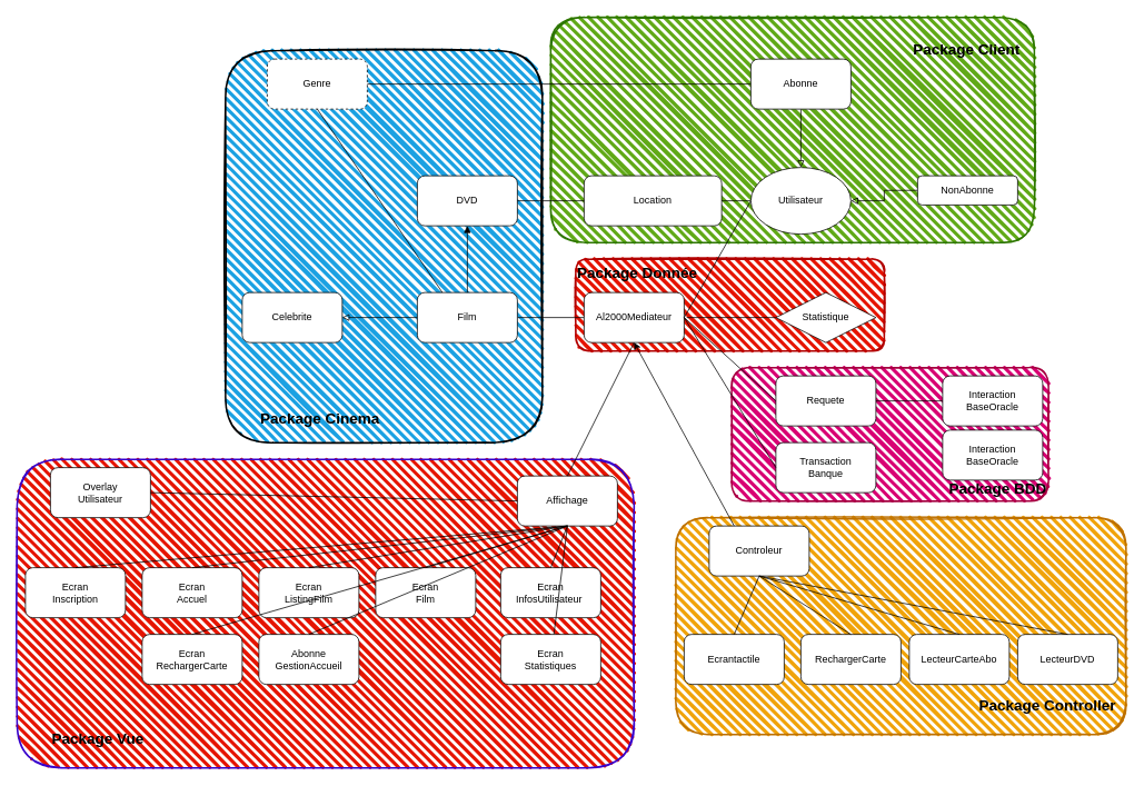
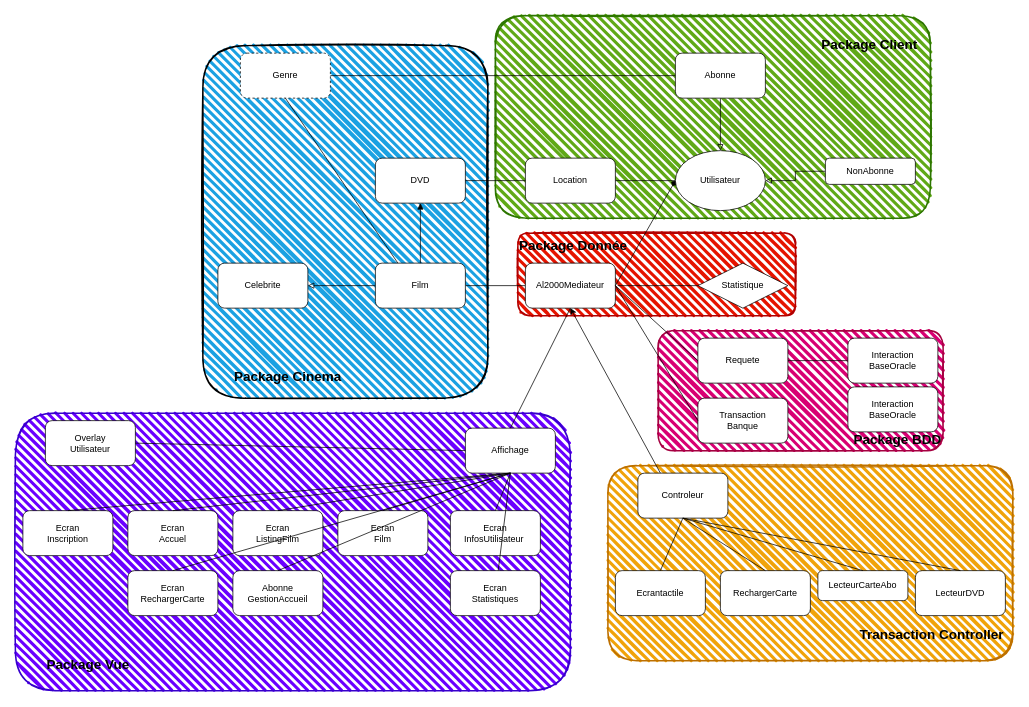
- <mxCell id="12" value="Location" style="whiteSpace=wrap;html=1;rounded=1;" parent="1" vertex="1"><mxGeometry x="700" y="210" width="165" height="60" as="geometry" /></mxCell>
+ <mxCell id="12" value="Location" style="whiteSpace=wrap;html=1;rounded=1;" parent="1" vertex="1"><mxGeometry x="700" y="210" width="120" height="60" as="geometry" /></mxCell>
- <mxCell id="24" value="" style="endArrow=none;html=1;exitX=1;exitY=0.5;exitDx=0;exitDy=0;entryX=0;entryY=0.5;entryDx=0;entryDy=0;" parent="1" source="10" target="28" edge="1"><mxGeometry width="50" height="50" relative="1" as="geometry"><mxPoint x="840" y="350" as="sourcePoint" /><mxPoint x="900" y="270" as="targetPoint" /></mxGeometry></mxCell>
+ <mxCell id="24" value="" style="endArrow=diamond;html=1;exitX=1;exitY=0.5;exitDx=0;exitDy=0;entryX=0;entryY=0.5;entryDx=0;entryDy=0;" parent="1" source="10" target="28" edge="1"><mxGeometry width="50" height="50" relative="1" as="geometry"><mxPoint x="840" y="350" as="sourcePoint" /><mxPoint x="900" y="270" as="targetPoint" /></mxGeometry></mxCell>
- <mxCell id="39" value="LecteurCarteAbo" style="rounded=1;whiteSpace=wrap;html=1;fontSize=12;align=center;" parent="1" vertex="1"><mxGeometry x="1090" y="760" width="120" height="60" as="geometry" /></mxCell>
+ <mxCell id="39" value="LecteurCarteAbo" style="rounded=1;whiteSpace=wrap;html=1;fontSize=12;align=center;" parent="1" vertex="1"><mxGeometry x="1090" y="760" width="120" height="40" as="geometry" /></mxCell>
- <mxCell id="4" value="Package Controller&amp;nbsp;&amp;nbsp;&lt;br&gt;&amp;nbsp;&amp;nbsp;" style="rounded=1;whiteSpace=wrap;html=1;strokeWidth=2;fillWeight=4;hachureGap=8;hachureAngle=45;fillColor=#f0a30a;sketch=1;strokeColor=#BD7000;fontSize=18;fontStyle=1;align=right;verticalAlign=bottom;fontColor=#000000;" parent="1" vertex="1"><mxGeometry x="810" y="620" width="540" height="260" as="geometry" /></mxCell>
+ <mxCell id="4" value="Transaction Controller&amp;nbsp;&amp;nbsp;&lt;br&gt;&amp;nbsp;&amp;nbsp;" style="rounded=1;whiteSpace=wrap;html=1;strokeWidth=2;fillWeight=4;hachureGap=8;hachureAngle=45;fillColor=#f0a30a;sketch=1;strokeColor=#BD7000;fontSize=18;fontStyle=1;align=right;verticalAlign=bottom;fontColor=#000000;" parent="1" vertex="1"><mxGeometry x="810" y="620" width="540" height="260" as="geometry" /></mxCell>
- <mxCell id="3" value="&lt;blockquote style=&quot;margin: 0 0 0 40px ; border: none ; padding: 0px&quot;&gt;&lt;br&gt;&lt;br&gt;Package Vue&lt;/blockquote&gt;&lt;blockquote style=&quot;margin: 0 0 0 40px ; border: none ; padding: 0px&quot;&gt;&lt;br&gt;&lt;/blockquote&gt;" style="rounded=1;whiteSpace=wrap;html=1;strokeWidth=2;fillWeight=4;hachureGap=8;hachureAngle=45;fillColor=#e51400;sketch=1;strokeColor=#3700CC;fontSize=18;fontStyle=1;verticalAlign=bottom;align=left;fontColor=#000000;" parent="1" vertex="1"><mxGeometry x="20" y="550" width="740" height="370" as="geometry" /></mxCell>
+ <mxCell id="3" value="&lt;blockquote style=&quot;margin: 0 0 0 40px ; border: none ; padding: 0px&quot;&gt;&lt;br&gt;&lt;br&gt;Package Vue&lt;/blockquote&gt;&lt;blockquote style=&quot;margin: 0 0 0 40px ; border: none ; padding: 0px&quot;&gt;&lt;br&gt;&lt;/blockquote&gt;" style="rounded=1;whiteSpace=wrap;html=1;strokeWidth=2;fillWeight=4;hachureGap=8;hachureAngle=45;fillColor=#6a00ff;sketch=1;strokeColor=#3700CC;fontSize=18;fontStyle=1;verticalAlign=bottom;align=left;fontColor=#000000;" parent="1" vertex="1"><mxGeometry x="20" y="550" width="740" height="370" as="geometry" /></mxCell>
